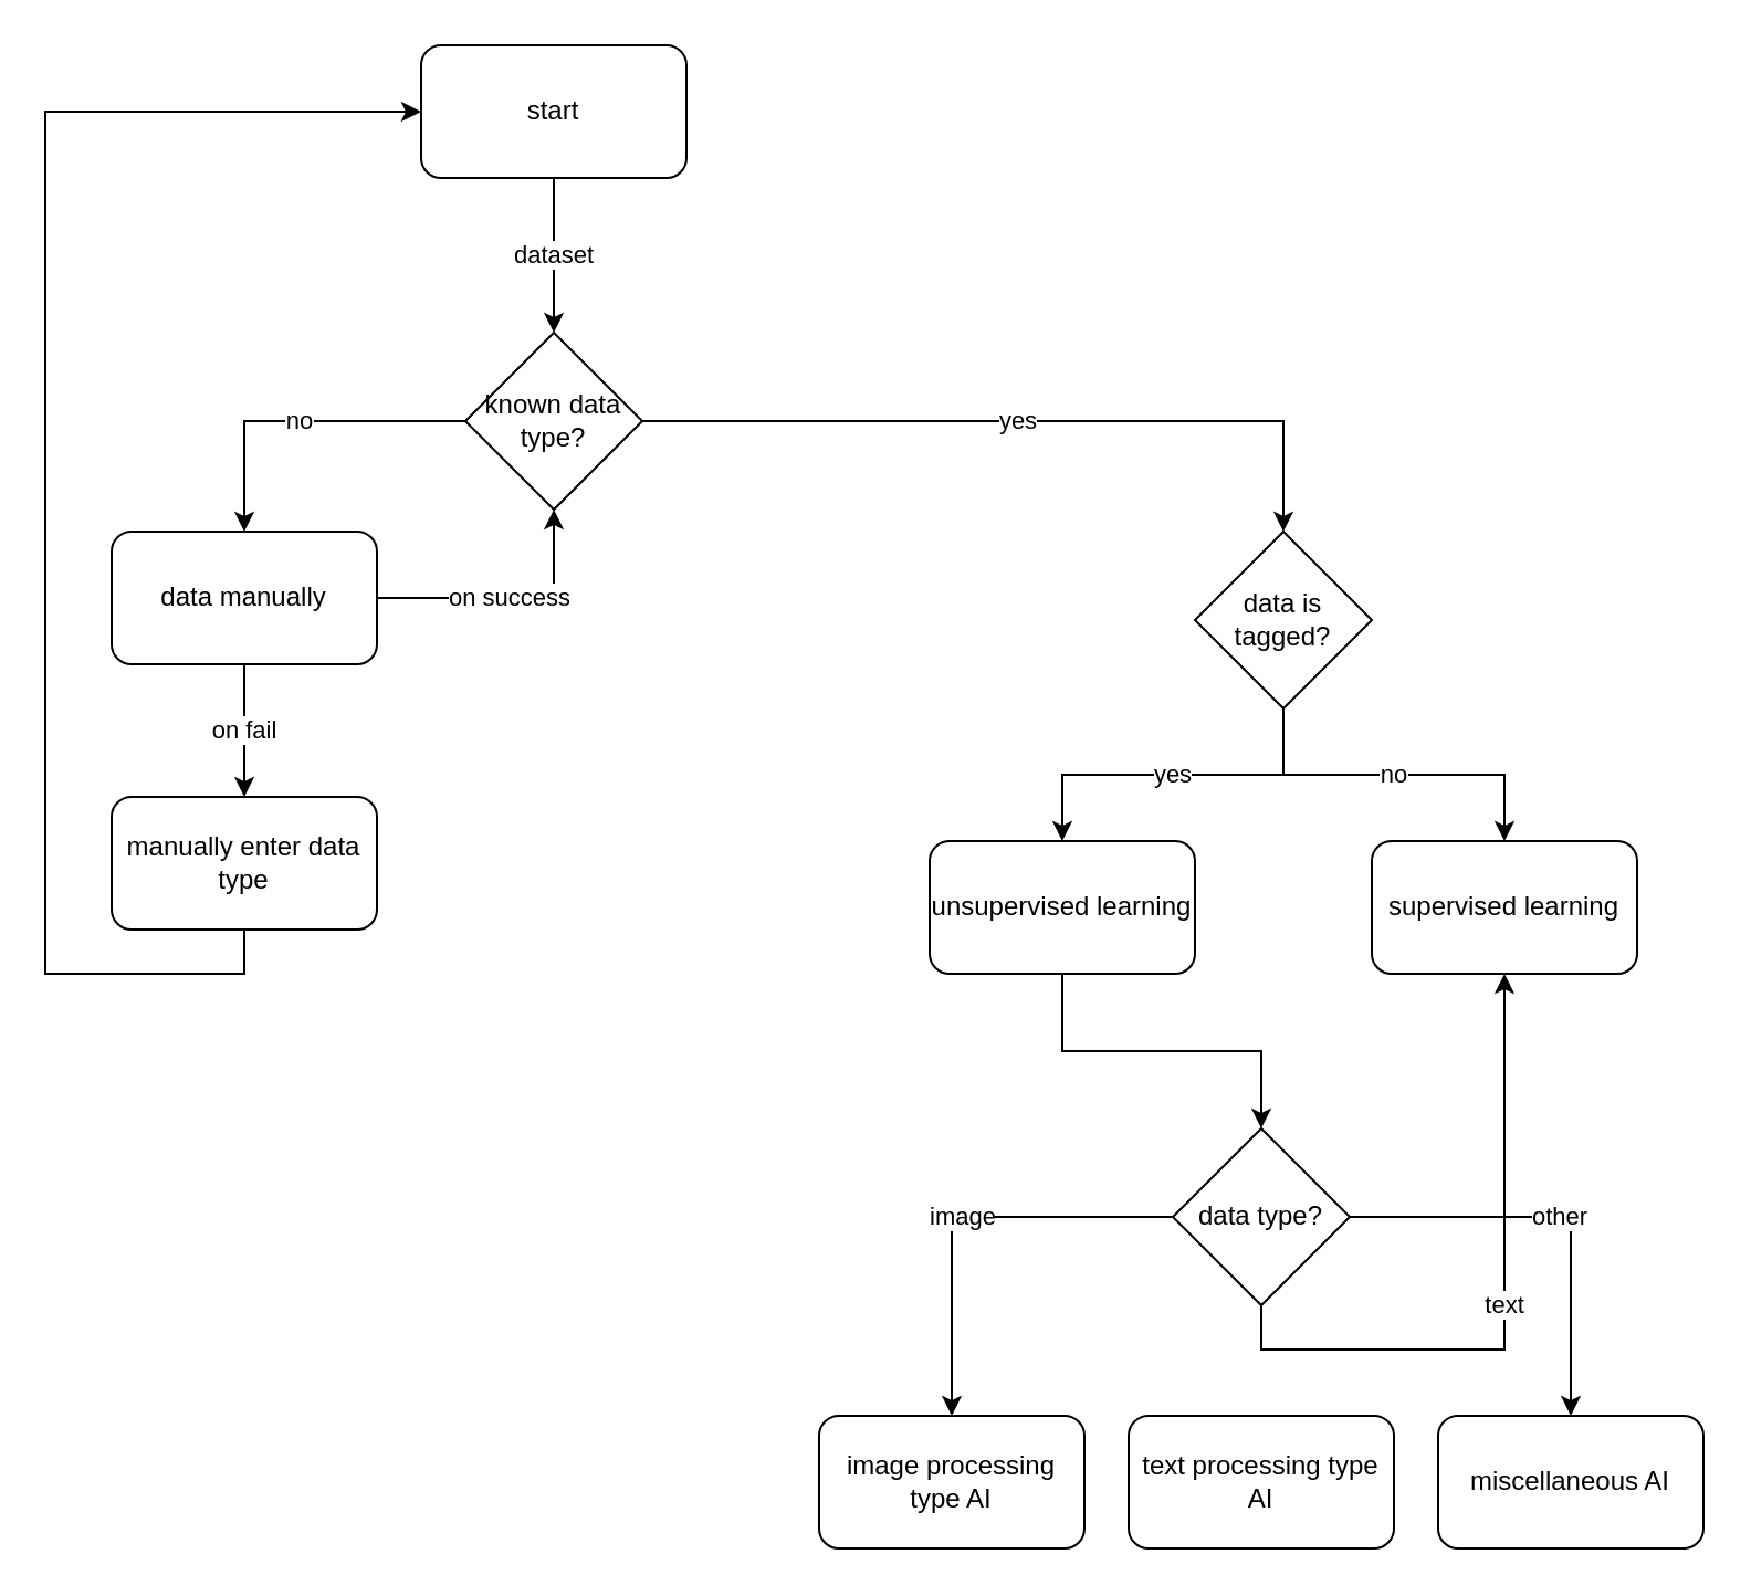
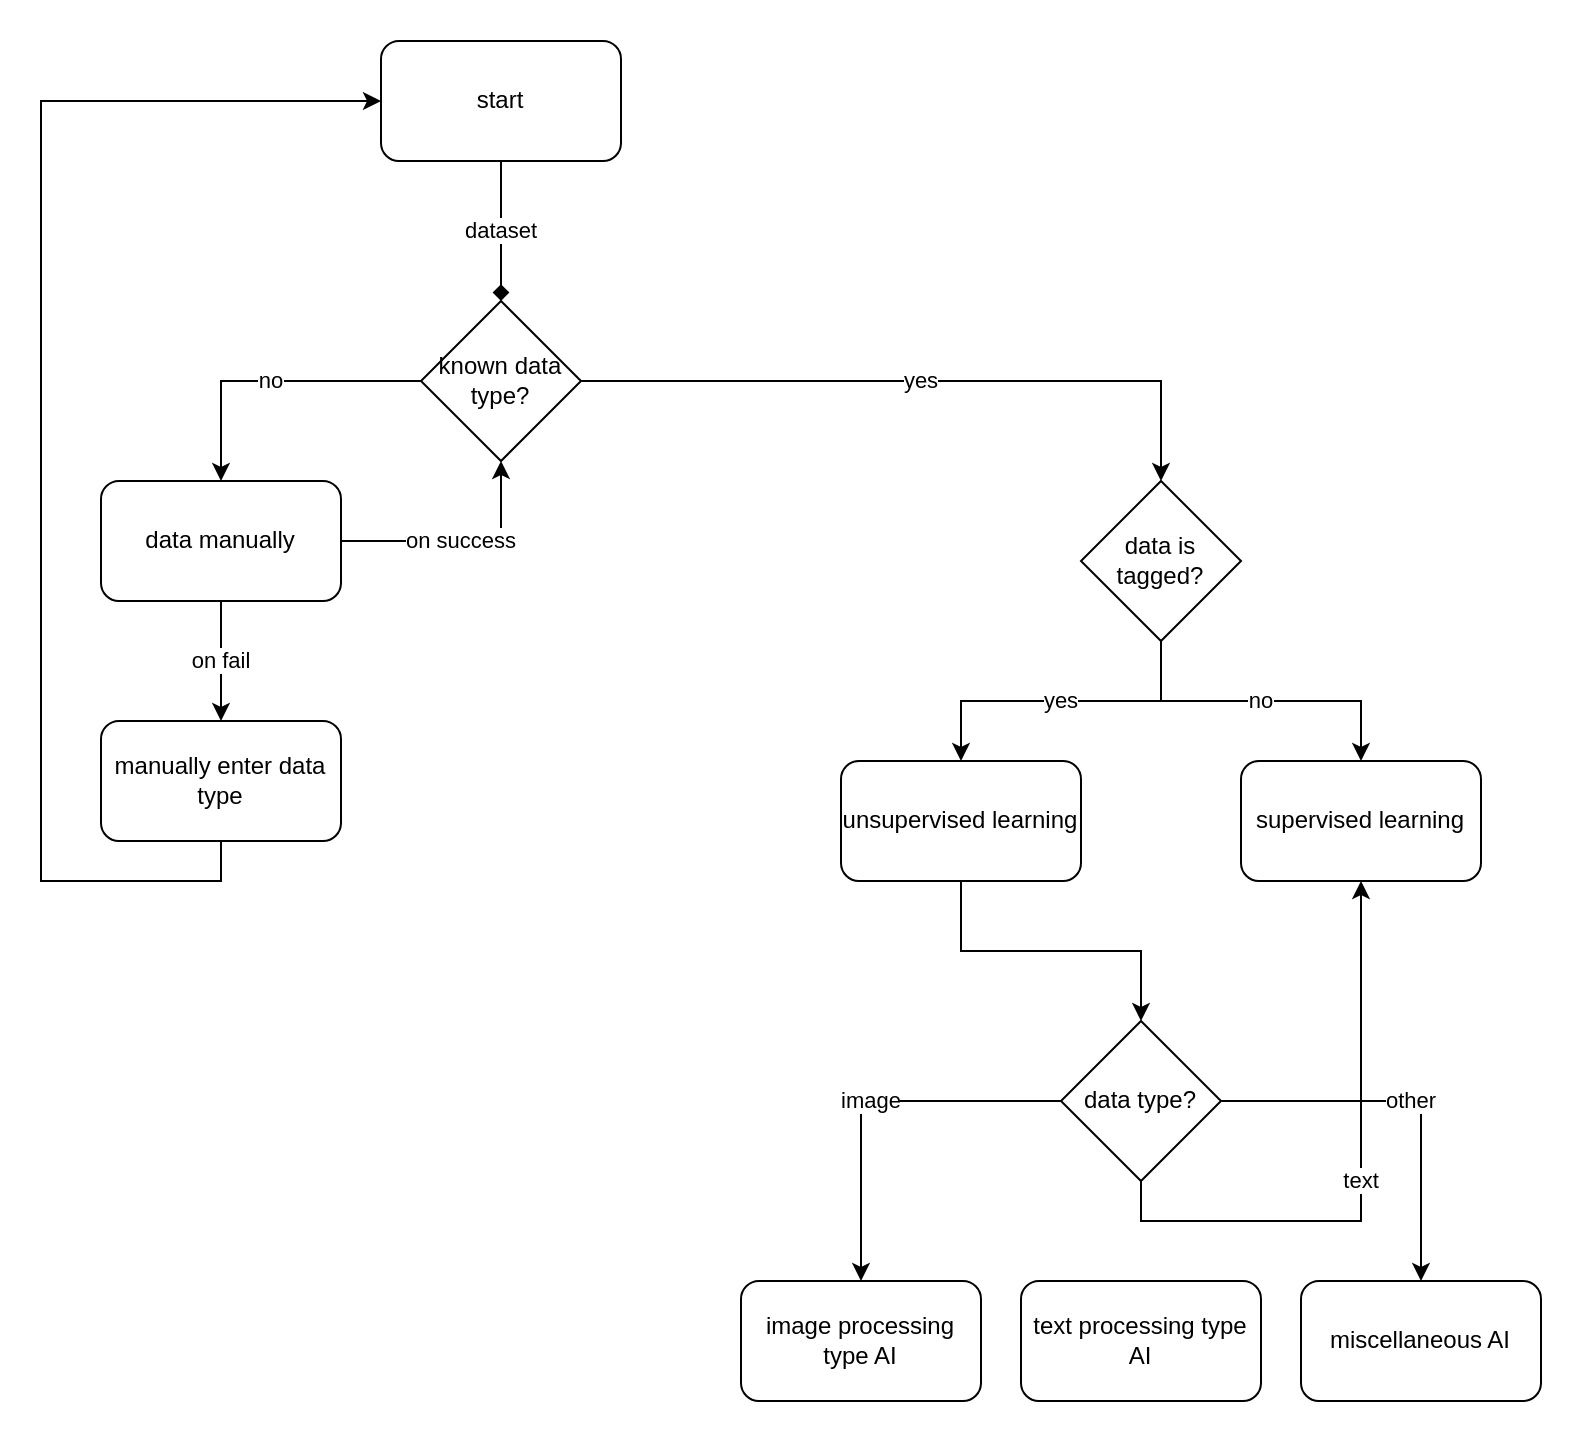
- <mxCell id="2" value="dataset" style="edgeStyle=orthogonalEdgeStyle;rounded=0;orthogonalLoop=1;jettySize=auto;html=1;exitX=0.5;exitY=1;exitDx=0;exitDy=0;" edge="1" parent="1" source="3" target="13"><mxGeometry relative="1" as="geometry" /></mxCell>
+ <mxCell id="2" value="dataset" style="edgeStyle=orthogonalEdgeStyle;rounded=0;orthogonalLoop=1;jettySize=auto;html=1;exitX=0.5;exitY=1;exitDx=0;exitDy=0;endArrow=diamond;" edge="1" parent="1" source="3" target="13"><mxGeometry relative="1" as="geometry" /></mxCell>
